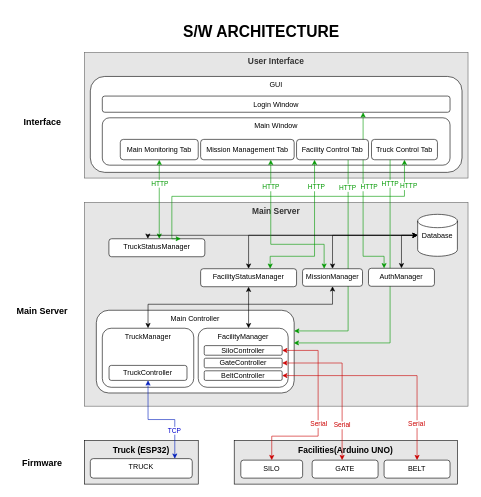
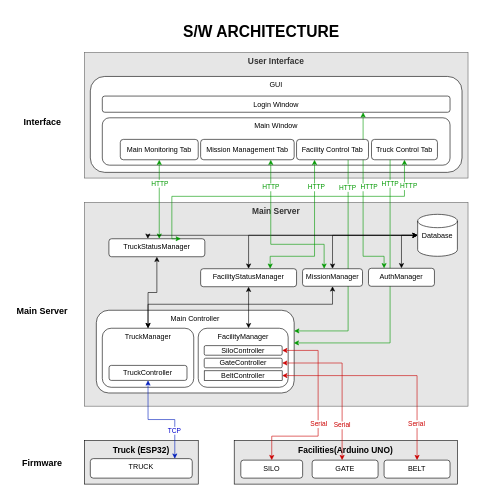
+ <mxCell id="26" style="edgeStyle=orthogonalEdgeStyle;rounded=0;orthogonalLoop=1;jettySize=auto;html=1;entryX=0.5;entryY=0;entryDx=0;entryDy=0;startArrow=classic;startFill=1;" parent="1" source="29" target="17" edge="1"><mxGeometry relative="1" as="geometry" /></mxCell>
- <mxCell id="22" value="BeltController" style="rounded=1;whiteSpace=wrap;html=1;" parent="1" vertex="1"><mxGeometry x="340" y="618" width="130" height="16" as="geometry" /></mxCell>
+ <mxCell id="22" value="BeltController" style="whiteSpace=wrap;html=1;rounded=0;" parent="1" vertex="1"><mxGeometry x="340" y="618" width="130" height="16" as="geometry" /></mxCell>
